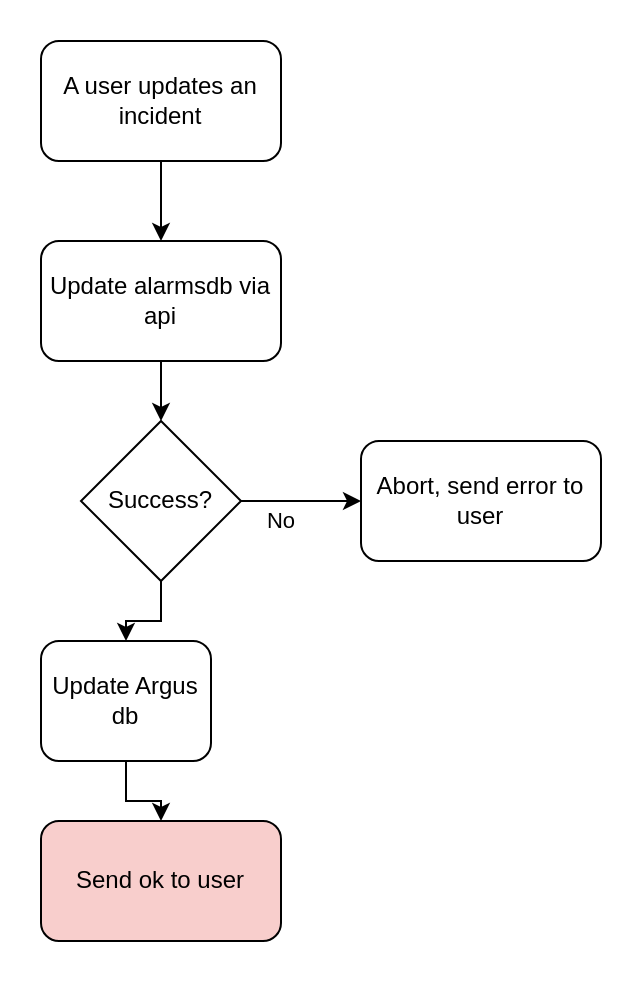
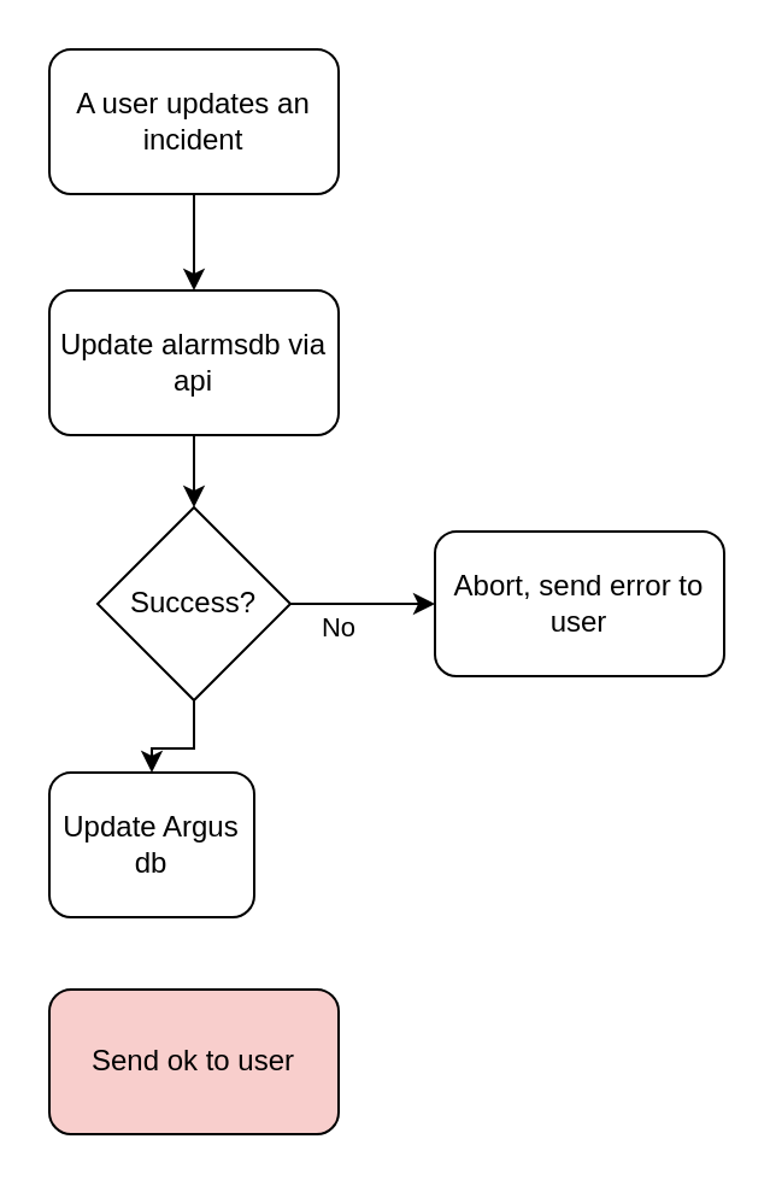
- <mxCell id="9" value="" style="edgeStyle=orthogonalEdgeStyle;rounded=0;orthogonalLoop=1;jettySize=auto;html=1;" edge="1" parent="1" source="10" target="12"><mxGeometry relative="1" as="geometry" /></mxCell>
